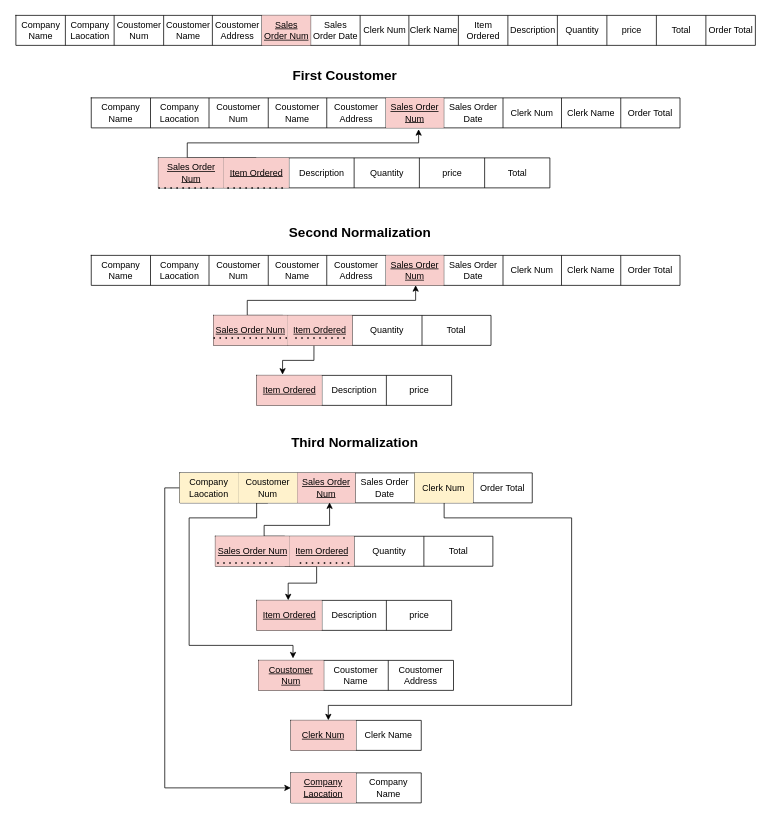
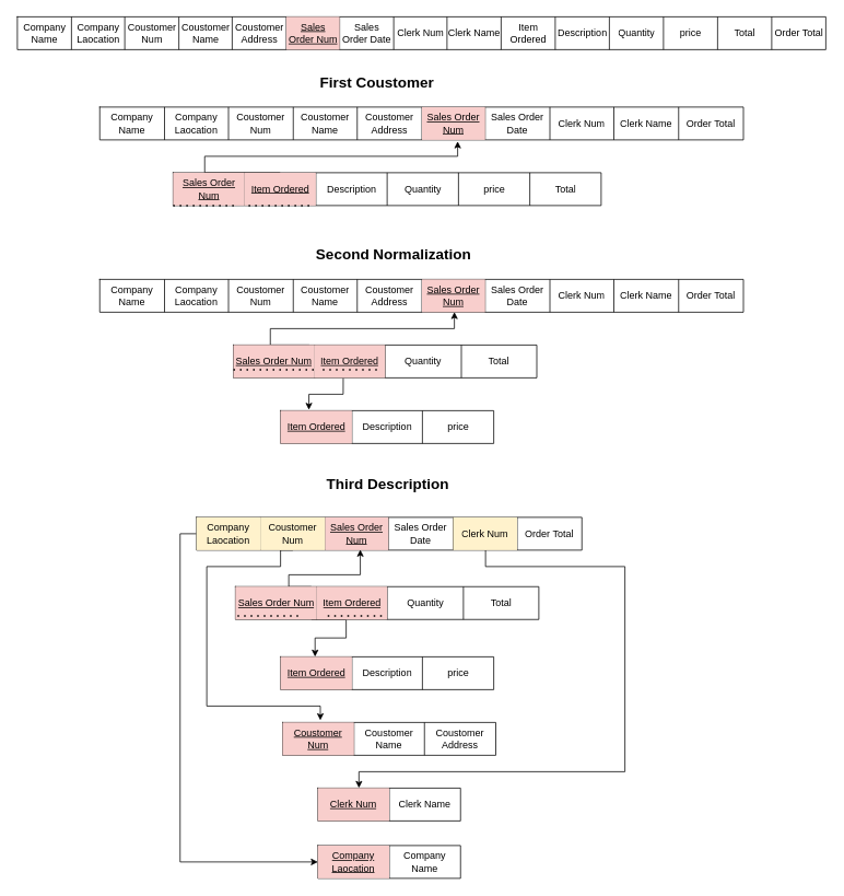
- <mxCell id="35" value="&lt;span style=&quot;font-size: 18px;&quot;&gt;&lt;b&gt;Third&amp;nbsp;&lt;/b&gt;&lt;/span&gt;&lt;b&gt;&lt;font style=&quot;font-size: 18px;&quot;&gt;Normalization&lt;/font&gt;&lt;/b&gt;" style="text;html=1;align=center;verticalAlign=middle;resizable=0;points=[];autosize=1;strokeColor=none;fillColor=none;rounded=0;" parent="1" vertex="1"><mxGeometry x="376.5" y="570" width="190" height="40" as="geometry" /></mxCell>
+ <mxCell id="35" value="&lt;span style=&quot;font-size: 18px;&quot;&gt;&lt;b&gt;Third&amp;nbsp;&lt;/b&gt;&lt;/span&gt;&lt;b&gt;&lt;font style=&quot;font-size: 18px;&quot;&gt;Description&lt;/font&gt;&lt;/b&gt;" style="text;html=1;align=center;verticalAlign=middle;resizable=0;points=[];autosize=1;strokeColor=none;fillColor=none;rounded=0;" parent="1" vertex="1"><mxGeometry x="376.5" y="570" width="190" height="40" as="geometry" /></mxCell>
